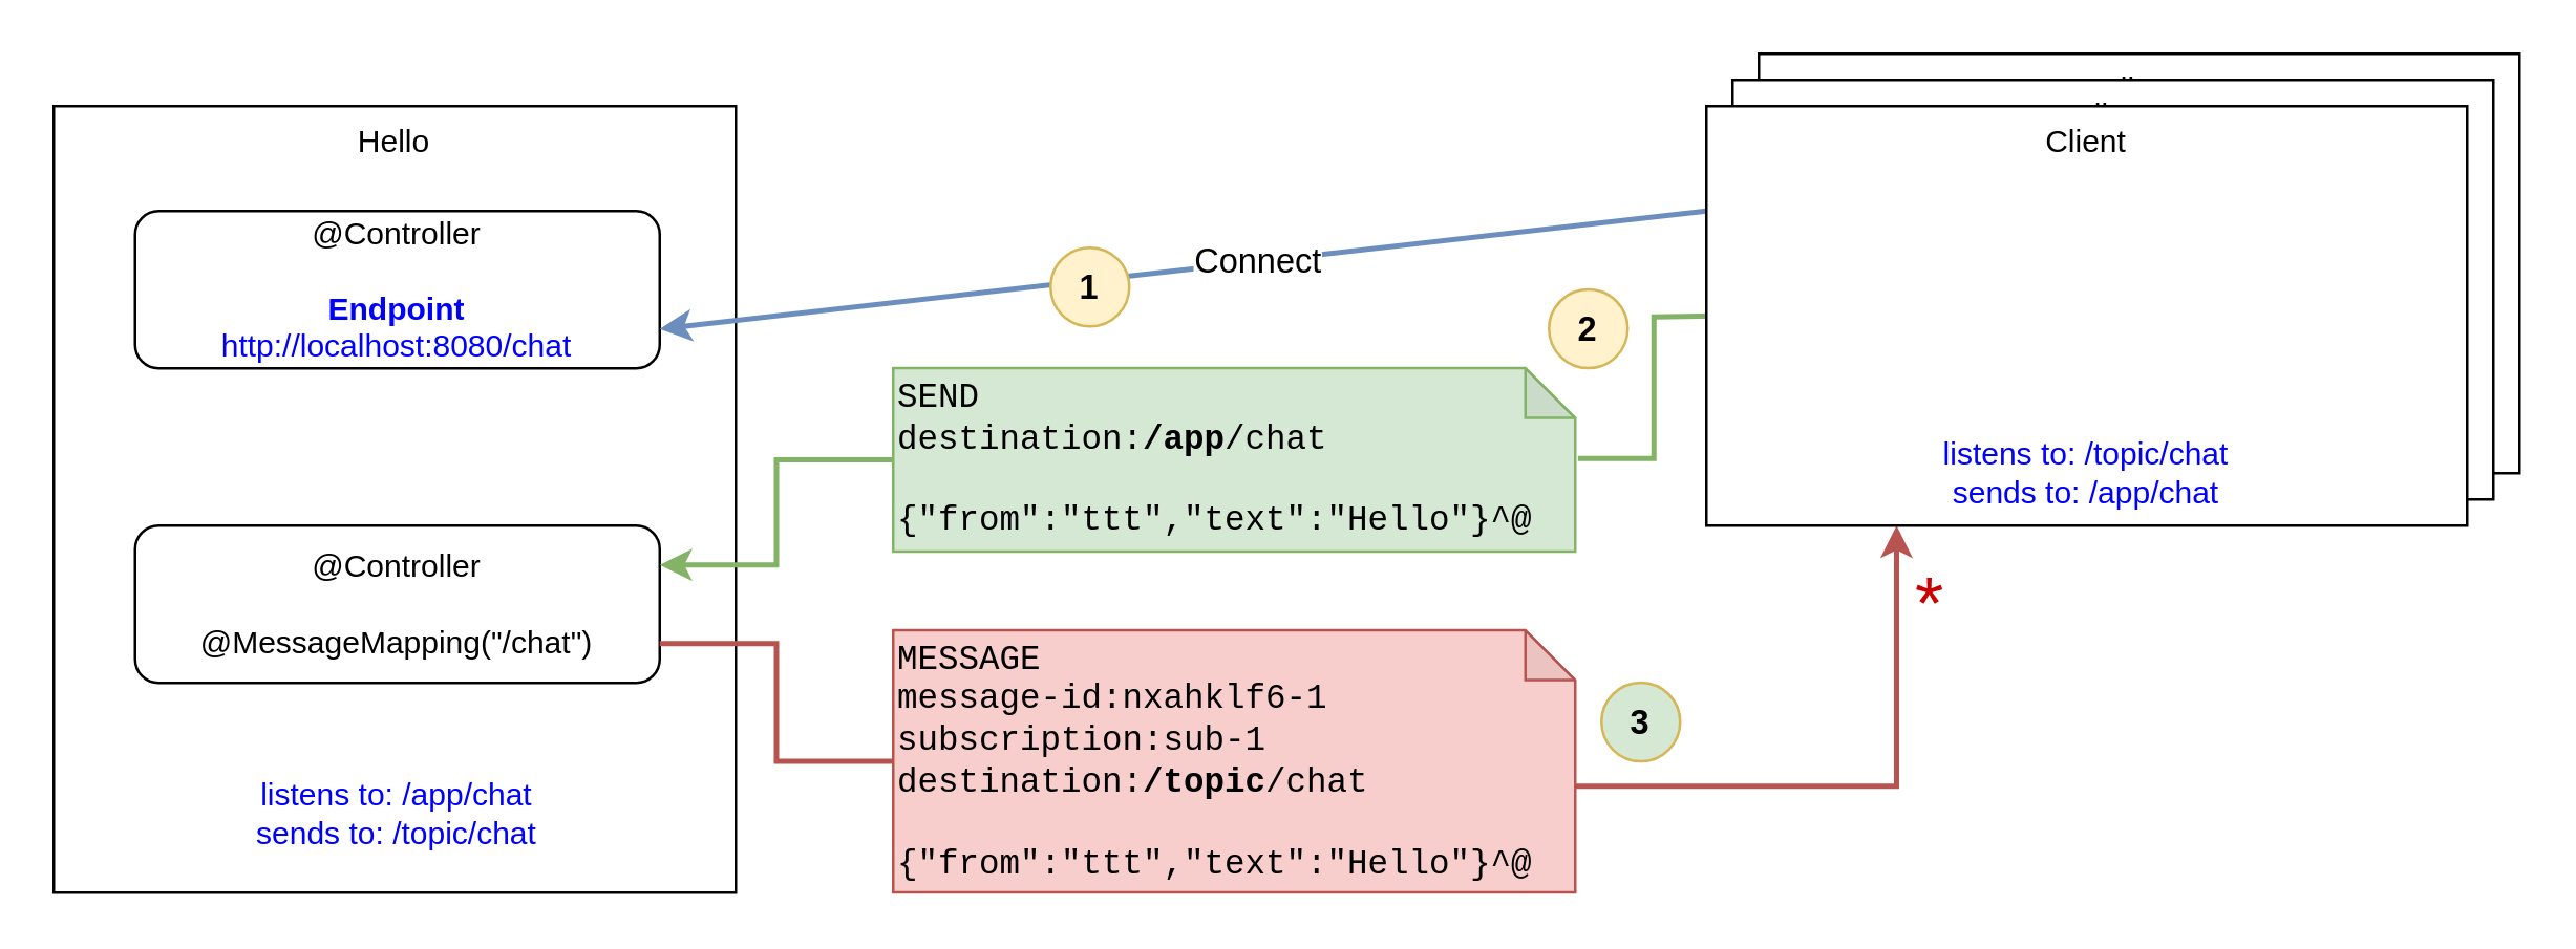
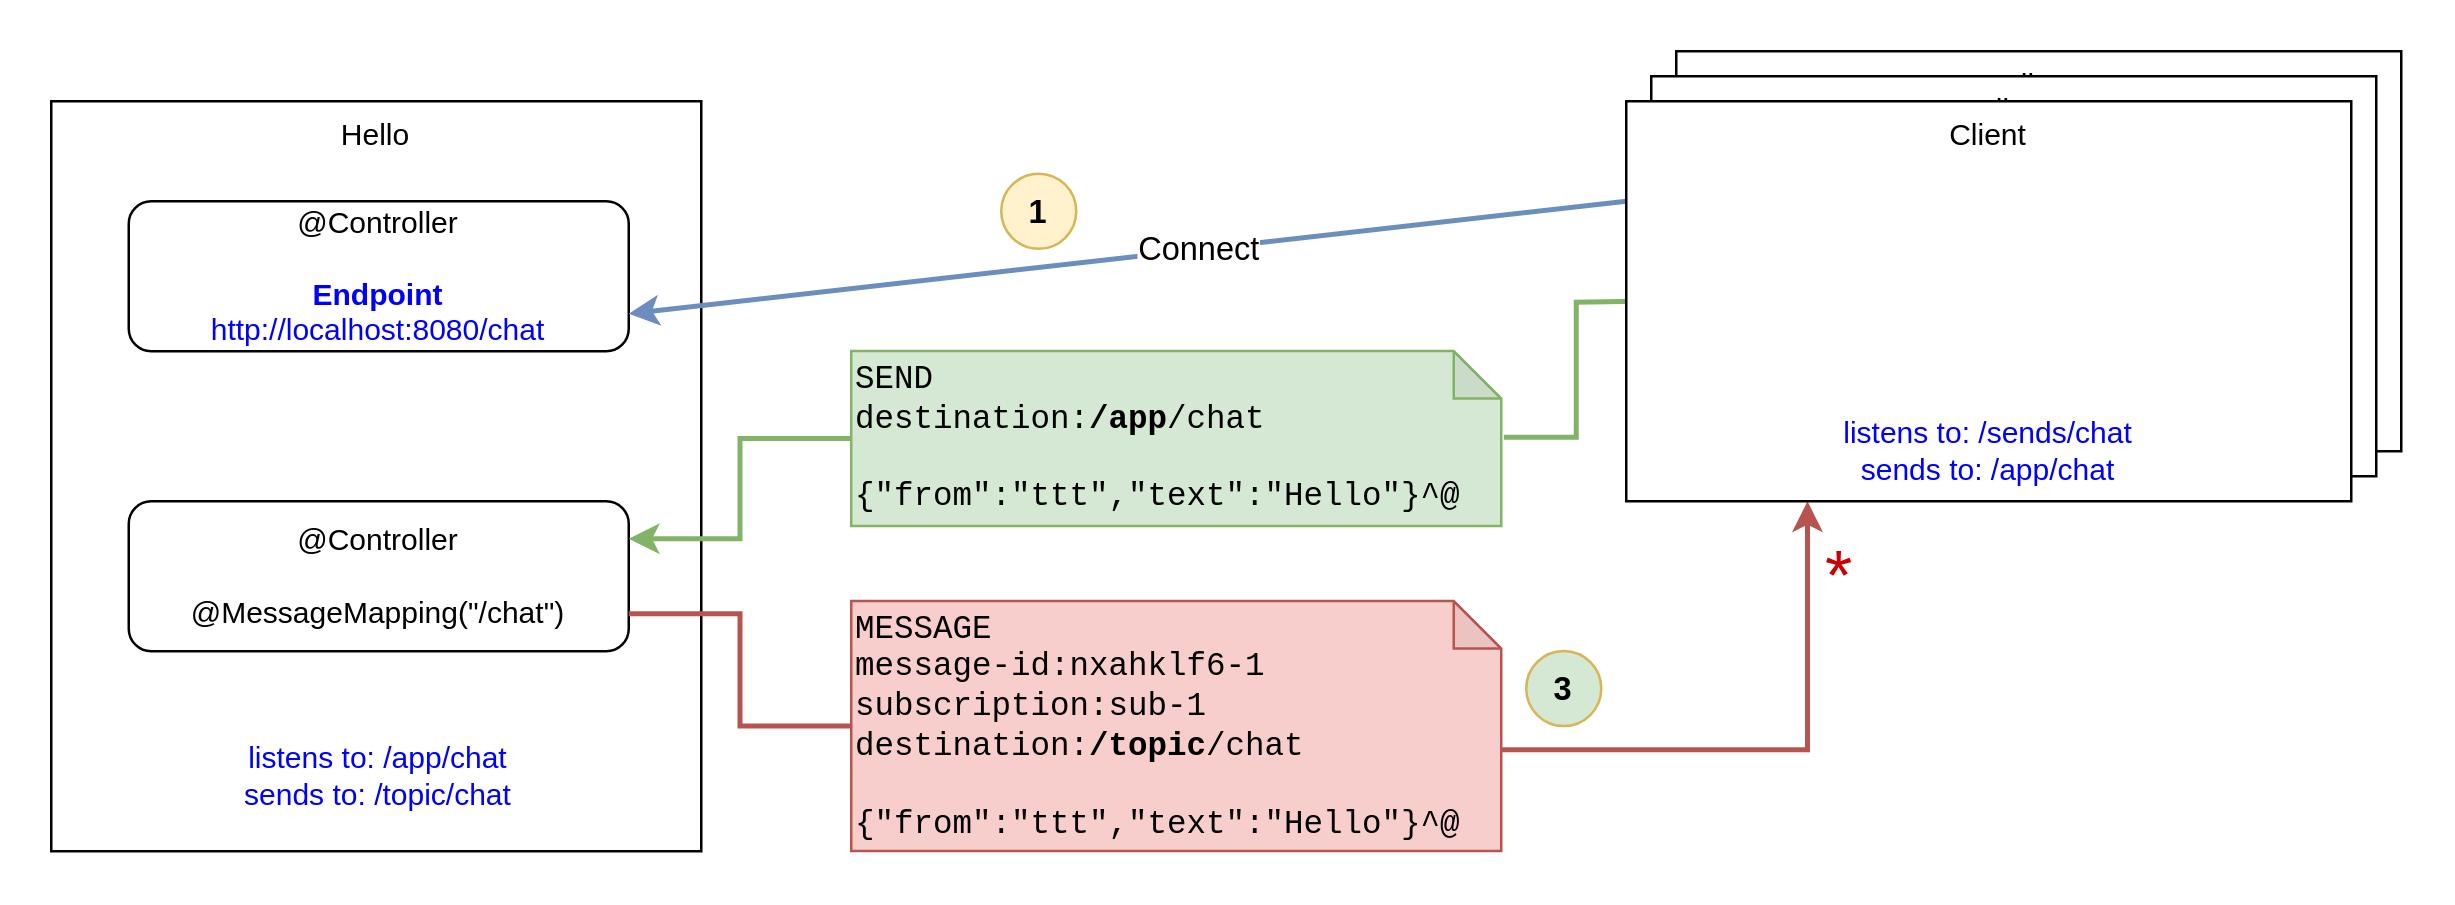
- <mxCell id="16" value="1" style="ellipse;whiteSpace=wrap;html=1;aspect=fixed;fontSize=13;fontStyle=1;fillColor=#fff2cc;strokeColor=#d6b656;" vertex="1" parent="1"><mxGeometry x="400" y="94" width="30" height="30" as="geometry" /></mxCell>
+ <mxCell id="16" value="1" style="ellipse;whiteSpace=wrap;html=1;aspect=fixed;fontSize=13;fontStyle=1;fillColor=#fff2cc;strokeColor=#d6b656;" vertex="1" parent="1"><mxGeometry x="400" y="69" width="30" height="30" as="geometry" /></mxCell>
- <mxCell id="17" value="2" style="ellipse;whiteSpace=wrap;html=1;aspect=fixed;fontSize=13;fontStyle=1;fillColor=#fff2cc;strokeColor=#d6b656;" vertex="1" parent="1"><mxGeometry x="590" y="109.91" width="30" height="30" as="geometry" /></mxCell>
- <mxCell id="21" value="&lt;span style=&quot;white-space: normal&quot;&gt;listens to: /topic/chat&lt;/span&gt;&lt;br style=&quot;white-space: normal&quot;&gt;&lt;span style=&quot;white-space: normal&quot;&gt;sends to: /app/chat&lt;/span&gt;" style="text;html=1;strokeColor=none;fillColor=none;align=center;verticalAlign=middle;whiteSpace=wrap;rounded=0;fontSize=12;fontColor=#0000FF;" vertex="1" parent="1"><mxGeometry x="680" y="170" width="230" height="20" as="geometry" /></mxCell>
+ <mxCell id="21" value="&lt;span style=&quot;white-space: normal&quot;&gt;listens to: /sends/chat&lt;/span&gt;&lt;br style=&quot;white-space: normal&quot;&gt;&lt;span style=&quot;white-space: normal&quot;&gt;sends to: /app/chat&lt;/span&gt;" style="text;html=1;strokeColor=none;fillColor=none;align=center;verticalAlign=middle;whiteSpace=wrap;rounded=0;fontSize=12;fontColor=#0000FF;" vertex="1" parent="1"><mxGeometry x="680" y="170" width="230" height="20" as="geometry" /></mxCell>
